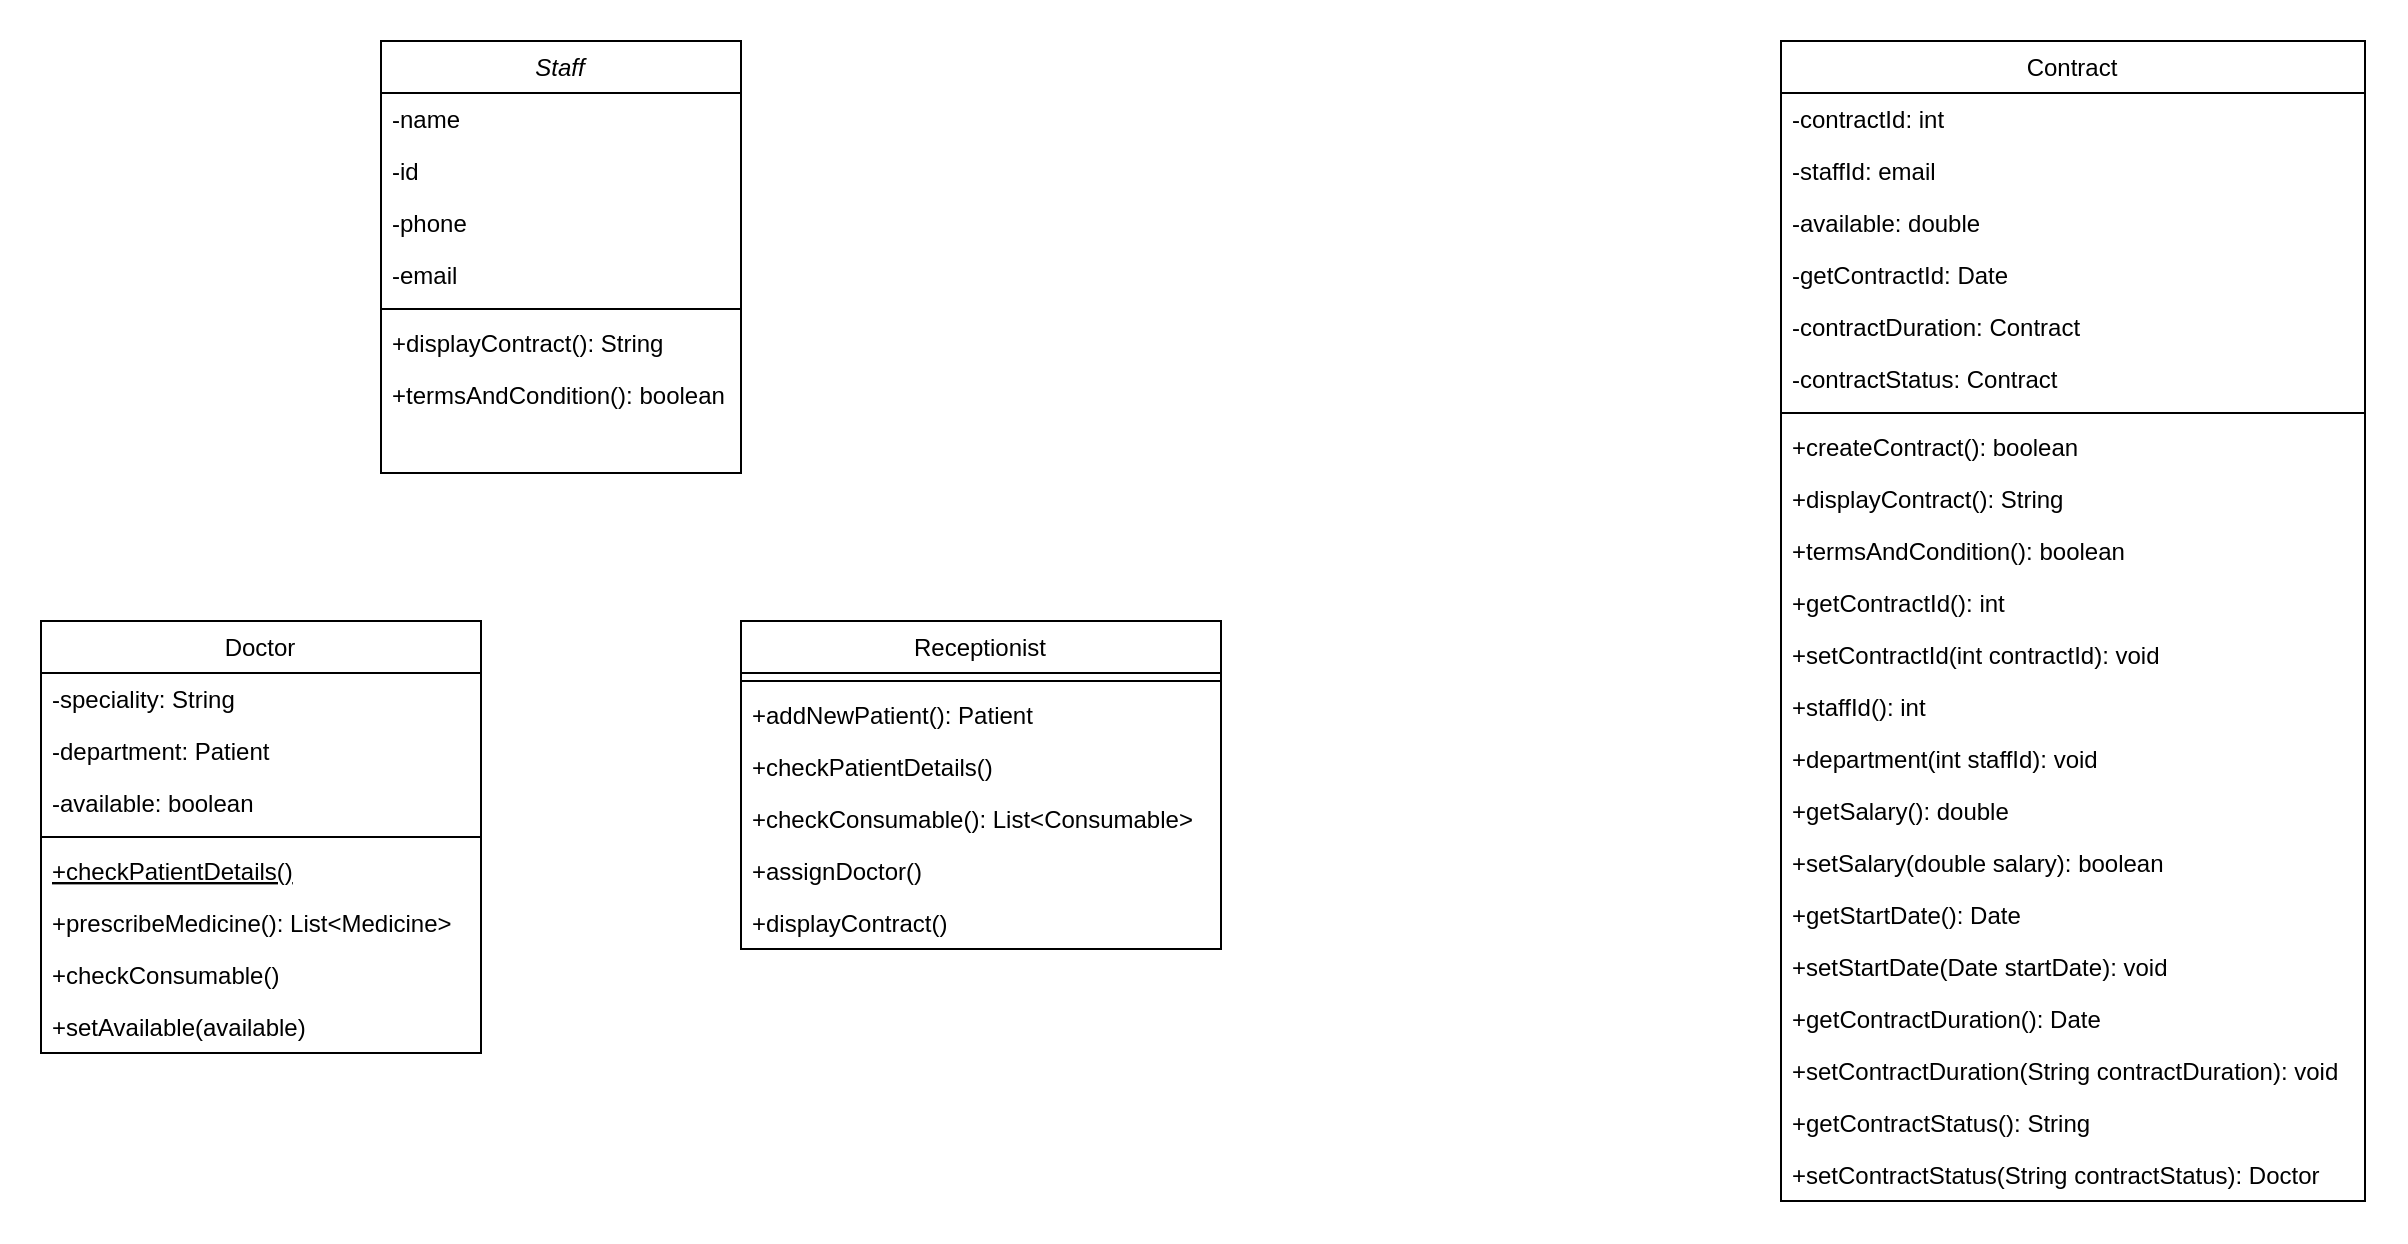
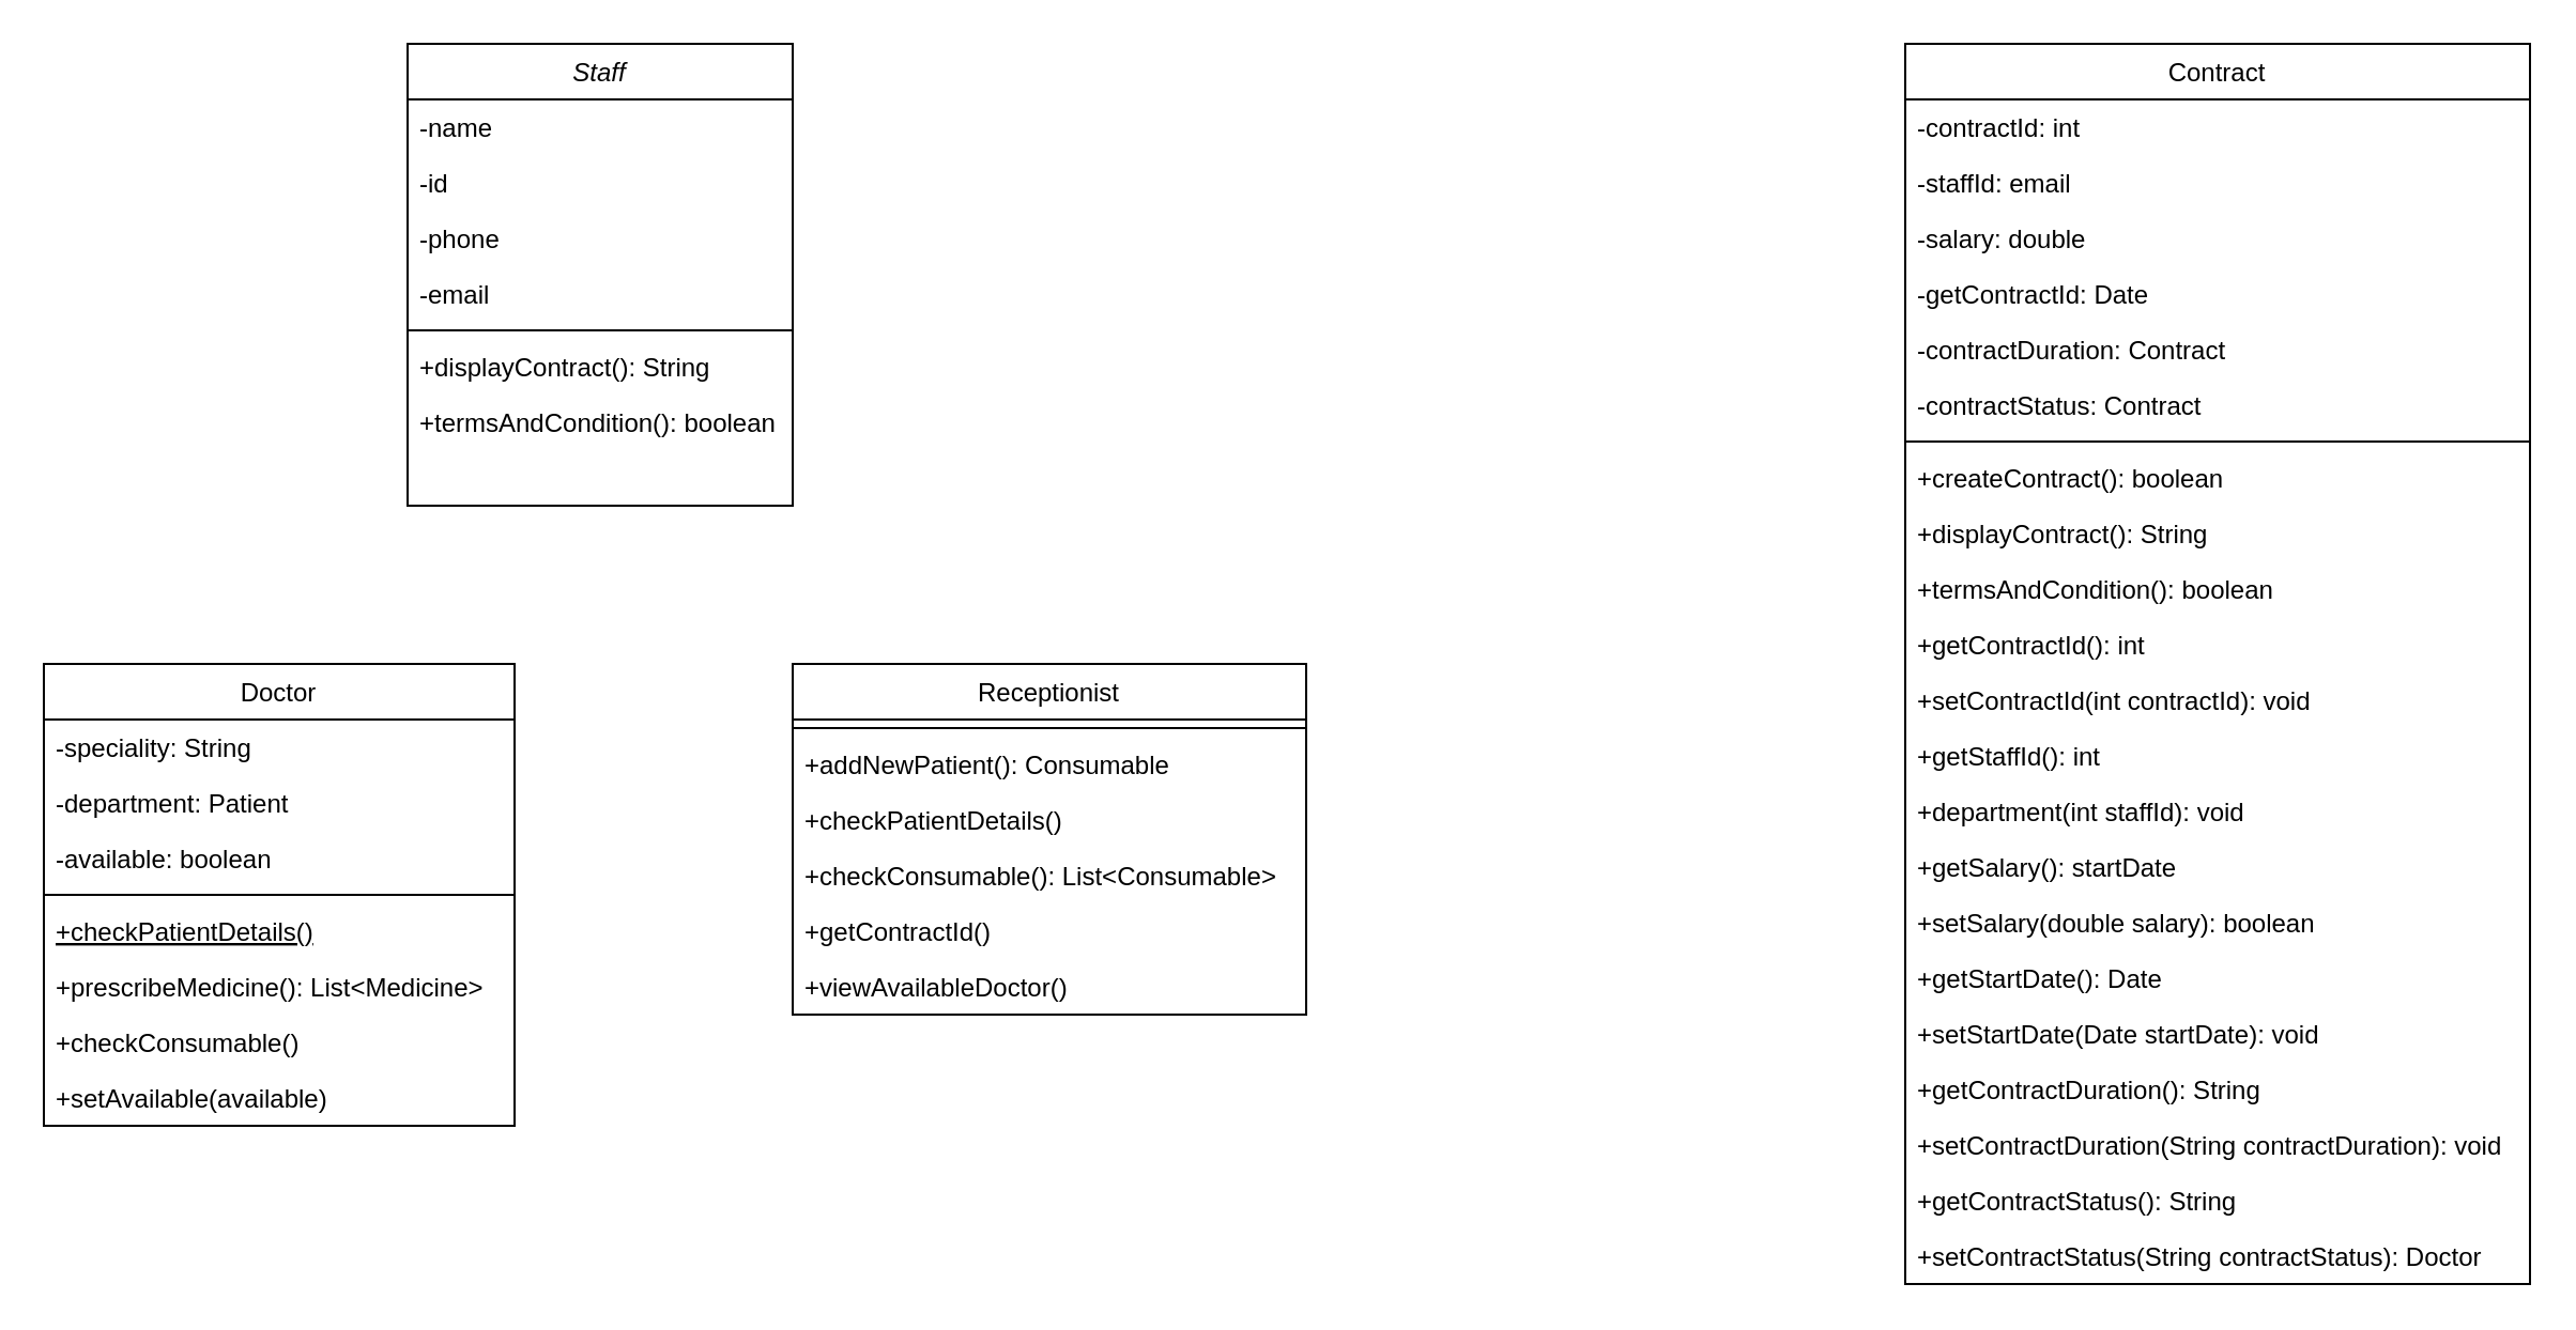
- <mxCell id="29" value="-available: double" style="text;align=left;verticalAlign=top;spacingLeft=4;spacingRight=4;overflow=hidden;rotatable=0;points=[[0,0.5],[1,0.5]];portConstraint=eastwest;rounded=0;shadow=0;html=0;" vertex="1" parent="26"><mxGeometry y="78" width="292" height="26" as="geometry" /></mxCell>
+ <mxCell id="29" value="-salary: double" style="text;align=left;verticalAlign=top;spacingLeft=4;spacingRight=4;overflow=hidden;rotatable=0;points=[[0,0.5],[1,0.5]];portConstraint=eastwest;rounded=0;shadow=0;html=0;" vertex="1" parent="26"><mxGeometry y="78" width="292" height="26" as="geometry" /></mxCell>
- <mxCell id="39" value="+staffId(): int" style="text;align=left;verticalAlign=top;spacingLeft=4;spacingRight=4;overflow=hidden;rotatable=0;points=[[0,0.5],[1,0.5]];portConstraint=eastwest;" vertex="1" parent="26"><mxGeometry y="320" width="292" height="26" as="geometry" /></mxCell>
+ <mxCell id="39" value="+getStaffId(): int" style="text;align=left;verticalAlign=top;spacingLeft=4;spacingRight=4;overflow=hidden;rotatable=0;points=[[0,0.5],[1,0.5]];portConstraint=eastwest;" vertex="1" parent="26"><mxGeometry y="320" width="292" height="26" as="geometry" /></mxCell>
- <mxCell id="21" value="+addNewPatient(): Patient" style="text;align=left;verticalAlign=top;spacingLeft=4;spacingRight=4;overflow=hidden;rotatable=0;points=[[0,0.5],[1,0.5]];portConstraint=eastwest;" vertex="1" parent="19"><mxGeometry y="34" width="240" height="26" as="geometry" /></mxCell>
+ <mxCell id="21" value="+addNewPatient(): Consumable" style="text;align=left;verticalAlign=top;spacingLeft=4;spacingRight=4;overflow=hidden;rotatable=0;points=[[0,0.5],[1,0.5]];portConstraint=eastwest;" vertex="1" parent="19"><mxGeometry y="34" width="240" height="26" as="geometry" /></mxCell>
- <mxCell id="41" value="+getSalary(): double" style="text;align=left;verticalAlign=top;spacingLeft=4;spacingRight=4;overflow=hidden;rotatable=0;points=[[0,0.5],[1,0.5]];portConstraint=eastwest;" vertex="1" parent="26"><mxGeometry y="372" width="292" height="26" as="geometry" /></mxCell>
+ <mxCell id="41" value="+getSalary(): startDate" style="text;align=left;verticalAlign=top;spacingLeft=4;spacingRight=4;overflow=hidden;rotatable=0;points=[[0,0.5],[1,0.5]];portConstraint=eastwest;" vertex="1" parent="26"><mxGeometry y="372" width="292" height="26" as="geometry" /></mxCell>
- <mxCell id="24" value="+assignDoctor()" style="text;align=left;verticalAlign=top;spacingLeft=4;spacingRight=4;overflow=hidden;rotatable=0;points=[[0,0.5],[1,0.5]];portConstraint=eastwest;" vertex="1" parent="19"><mxGeometry y="112" width="240" height="26" as="geometry" /></mxCell>
+ <mxCell id="24" value="+getContractId()" style="text;align=left;verticalAlign=top;spacingLeft=4;spacingRight=4;overflow=hidden;rotatable=0;points=[[0,0.5],[1,0.5]];portConstraint=eastwest;" vertex="1" parent="19"><mxGeometry y="112" width="240" height="26" as="geometry" /></mxCell>
- <mxCell id="25" value="+displayContract()" style="text;align=left;verticalAlign=top;spacingLeft=4;spacingRight=4;overflow=hidden;rotatable=0;points=[[0,0.5],[1,0.5]];portConstraint=eastwest;" vertex="1" parent="19"><mxGeometry y="138" width="240" height="26" as="geometry" /></mxCell>
+ <mxCell id="25" value="+viewAvailableDoctor()" style="text;align=left;verticalAlign=top;spacingLeft=4;spacingRight=4;overflow=hidden;rotatable=0;points=[[0,0.5],[1,0.5]];portConstraint=eastwest;" vertex="1" parent="19"><mxGeometry y="138" width="240" height="26" as="geometry" /></mxCell>
- <mxCell id="45" value="+getContractDuration(): Date" style="text;align=left;verticalAlign=top;spacingLeft=4;spacingRight=4;overflow=hidden;rotatable=0;points=[[0,0.5],[1,0.5]];portConstraint=eastwest;" vertex="1" parent="26"><mxGeometry y="476" width="292" height="26" as="geometry" /></mxCell>
+ <mxCell id="45" value="+getContractDuration(): String" style="text;align=left;verticalAlign=top;spacingLeft=4;spacingRight=4;overflow=hidden;rotatable=0;points=[[0,0.5],[1,0.5]];portConstraint=eastwest;" vertex="1" parent="26"><mxGeometry y="476" width="292" height="26" as="geometry" /></mxCell>
